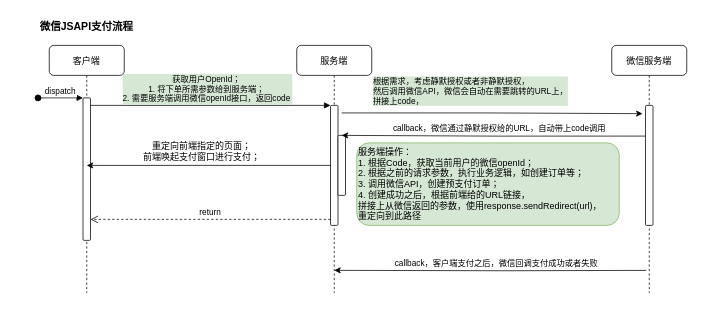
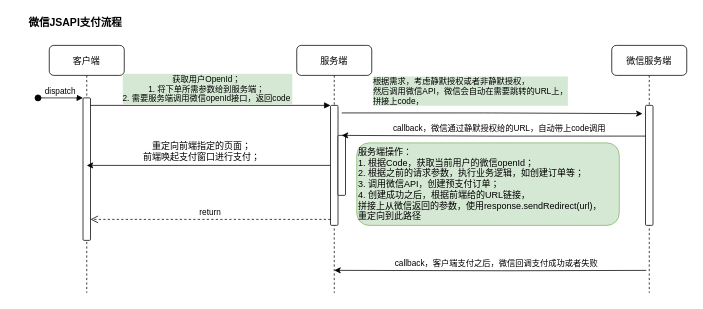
- <mxCell id="16" value="微信JSAPI支付流程" style="text;html=1;strokeColor=none;fillColor=none;align=center;verticalAlign=middle;whiteSpace=wrap;rounded=1;fontStyle=1;fontSize=14;" vertex="1" parent="1"><mxGeometry x="20" y="20" width="190" height="30" as="geometry" /></mxCell>
+ <mxCell id="16" value="微信JSAPI支付流程" style="text;html=1;strokeColor=none;fillColor=none;align=center;verticalAlign=middle;whiteSpace=wrap;rounded=1;fontStyle=1;fontSize=14;" vertex="1" parent="1"><mxGeometry x="5" y="15" width="190" height="30" as="geometry" /></mxCell>
